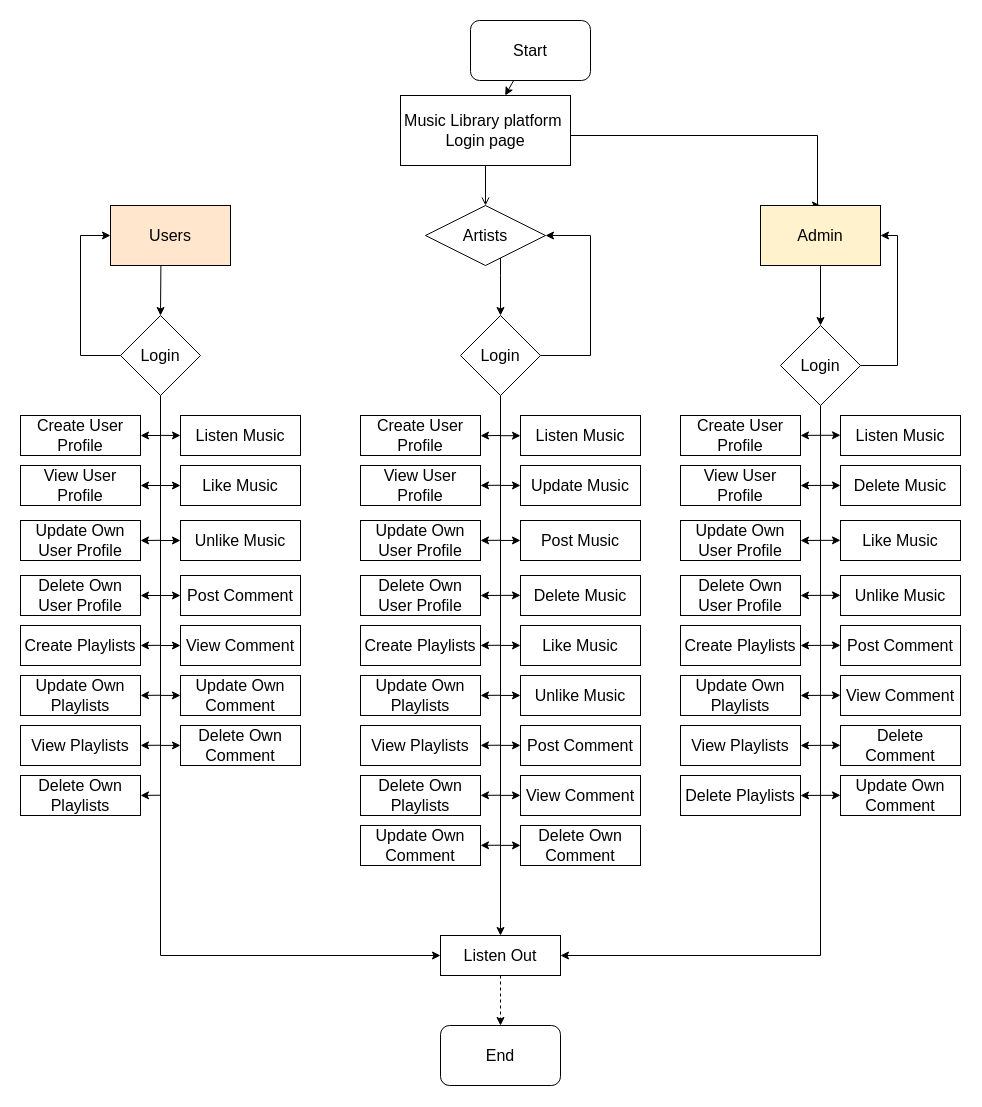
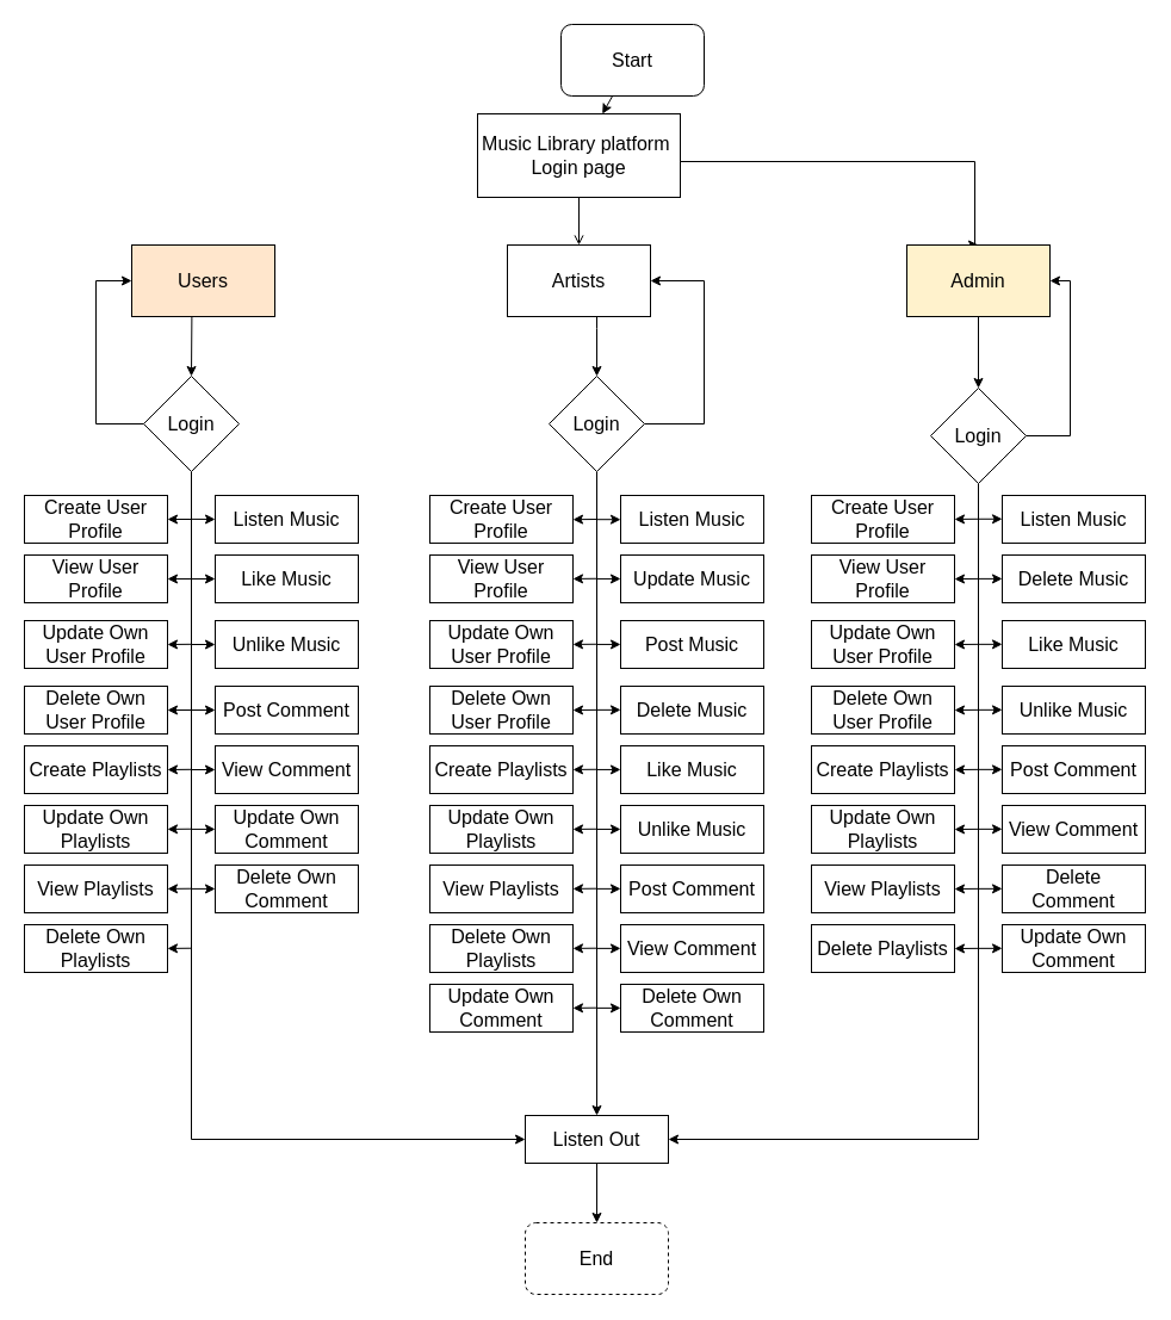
- <mxCell id="8" value="Artists" style="rhombus;whiteSpace=wrap;html=1;fontSize=16;" parent="1" vertex="1"><mxGeometry x="425" y="205" width="120" height="60" as="geometry" /></mxCell>
+ <mxCell id="8" value="Artists" style="rounded=0;whiteSpace=wrap;html=1;fontSize=16;" parent="1" vertex="1"><mxGeometry x="425" y="205" width="120" height="60" as="geometry" /></mxCell>
- <mxCell id="21" style="edgeStyle=orthogonalEdgeStyle;rounded=0;orthogonalLoop=1;jettySize=auto;html=1;fontSize=16;dashed=1;" parent="1" source="22" target="23" edge="1"><mxGeometry relative="1" as="geometry"><mxPoint x="493" y="995" as="targetPoint" /></mxGeometry></mxCell>
+ <mxCell id="21" style="edgeStyle=orthogonalEdgeStyle;rounded=0;orthogonalLoop=1;jettySize=auto;html=1;fontSize=16;" parent="1" source="22" target="23" edge="1"><mxGeometry relative="1" as="geometry"><mxPoint x="493" y="995" as="targetPoint" /></mxGeometry></mxCell>
- <mxCell id="23" value="End" style="rounded=1;whiteSpace=wrap;html=1;fontSize=16;" parent="1" vertex="1"><mxGeometry x="440" y="1025" width="120" height="60" as="geometry" /></mxCell>
+ <mxCell id="23" value="End" style="rounded=1;whiteSpace=wrap;html=1;fontSize=16;dashed=1;" parent="1" vertex="1"><mxGeometry x="440" y="1025" width="120" height="60" as="geometry" /></mxCell>
